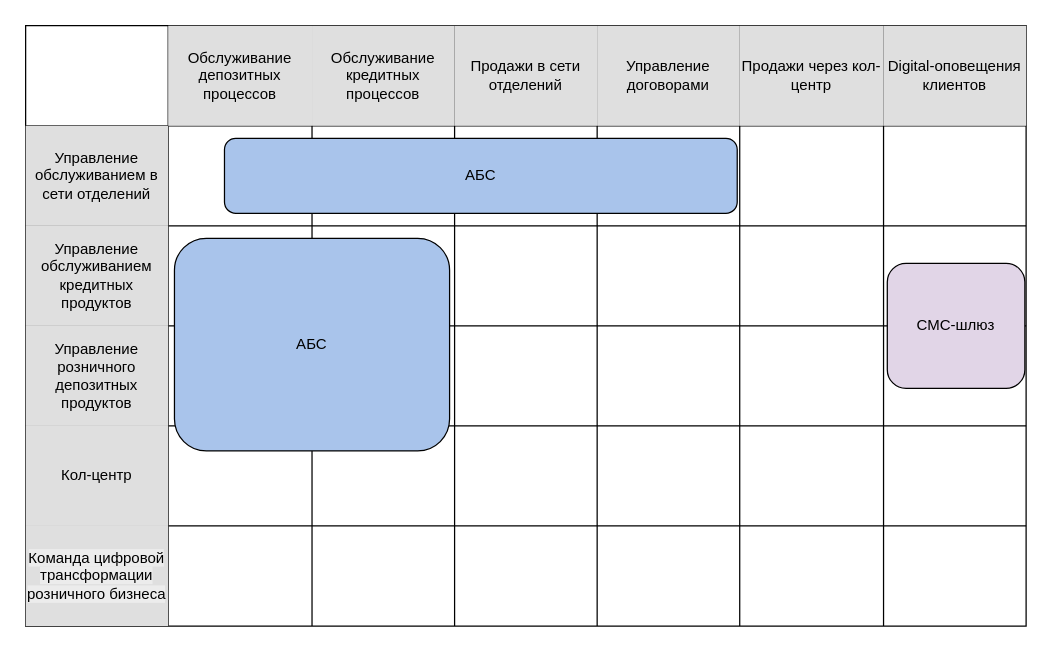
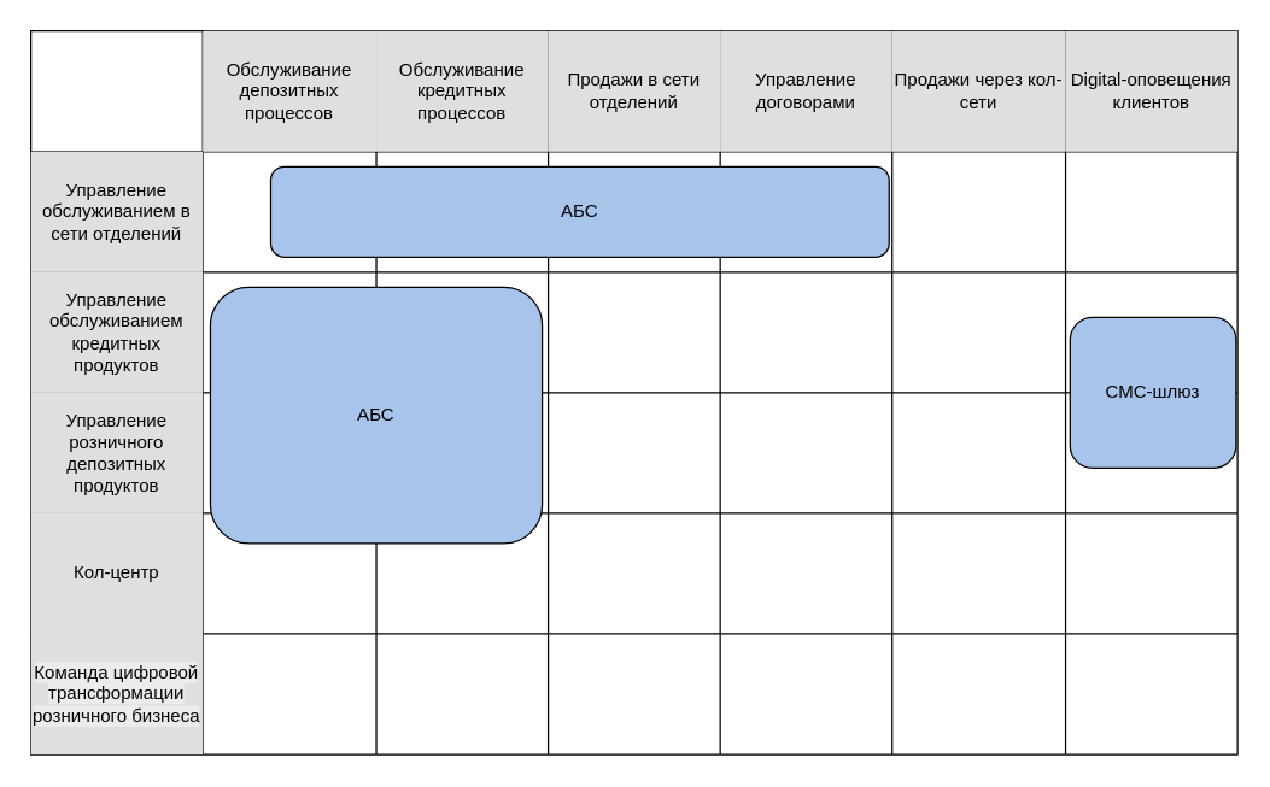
- <mxCell id="9" value="Продажи через кол-центр" style="shape=partialRectangle;html=1;whiteSpace=wrap;connectable=0;strokeColor=inherit;overflow=hidden;fillColor=#DFDFDF;top=0;left=0;bottom=0;right=0;pointerEvents=1;" vertex="1" parent="3"><mxGeometry x="571" width="115" height="80" as="geometry"><mxRectangle width="115" height="80" as="alternateBounds" /></mxGeometry></mxCell>
+ <mxCell id="9" value="Продажи через кол-сети" style="shape=partialRectangle;html=1;whiteSpace=wrap;connectable=0;strokeColor=inherit;overflow=hidden;fillColor=#DFDFDF;top=0;left=0;bottom=0;right=0;pointerEvents=1;" vertex="1" parent="3"><mxGeometry x="571" width="115" height="80" as="geometry"><mxRectangle width="115" height="80" as="alternateBounds" /></mxGeometry></mxCell>
- <mxCell id="53" value="СМС-шлюз" style="rounded=1;whiteSpace=wrap;html=1;fillColor=#e1d5e7;" vertex="1" parent="1"><mxGeometry x="709" y="210" width="110" height="100" as="geometry" /></mxCell>
+ <mxCell id="53" value="СМС-шлюз" style="rounded=1;whiteSpace=wrap;html=1;fillColor=#A9C4EB;" vertex="1" parent="1"><mxGeometry x="709" y="210" width="110" height="100" as="geometry" /></mxCell>
